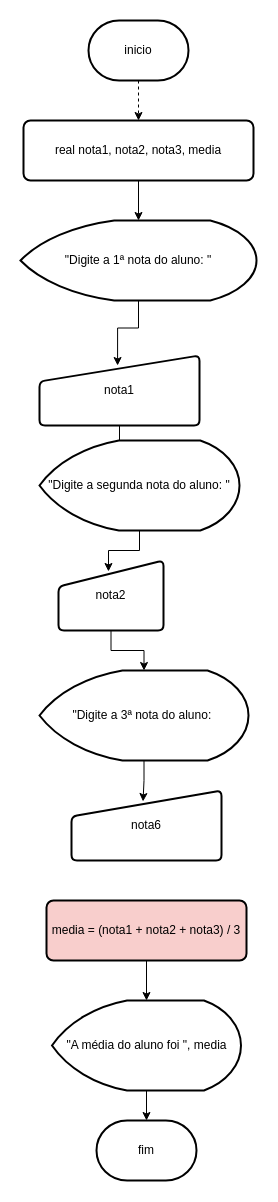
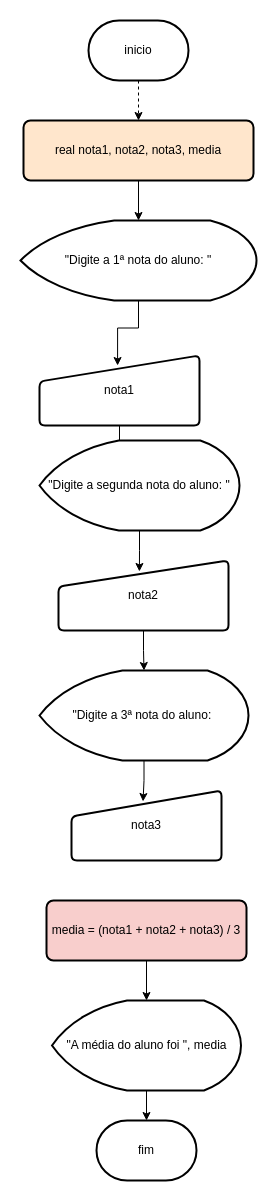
- <mxCell id="5" value="real nota1, nota2, nota3, media" style="rounded=1;whiteSpace=wrap;html=1;absoluteArcSize=1;arcSize=14;strokeWidth=2;" vertex="1" parent="1"><mxGeometry x="23" y="120" width="230" height="60" as="geometry" /></mxCell>
+ <mxCell id="5" value="real nota1, nota2, nota3, media" style="rounded=1;whiteSpace=wrap;html=1;absoluteArcSize=1;arcSize=14;strokeWidth=2;fillColor=#ffe6cc;" vertex="1" parent="1"><mxGeometry x="23" y="120" width="230" height="60" as="geometry" /></mxCell>
- <mxCell id="12" value="nota2" style="html=1;strokeWidth=2;shape=manualInput;whiteSpace=wrap;rounded=1;size=26;arcSize=11;" vertex="1" parent="1"><mxGeometry x="58" y="560" width="105" height="70" as="geometry" /></mxCell>
+ <mxCell id="12" value="nota2" style="html=1;strokeWidth=2;shape=manualInput;whiteSpace=wrap;rounded=1;size=26;arcSize=11;" vertex="1" parent="1"><mxGeometry x="58" y="560" width="170" height="70" as="geometry" /></mxCell>
- <mxCell id="15" value="nota6" style="html=1;strokeWidth=2;shape=manualInput;whiteSpace=wrap;rounded=1;size=26;arcSize=11;" vertex="1" parent="1"><mxGeometry x="71" y="790" width="150" height="70" as="geometry" /></mxCell>
+ <mxCell id="15" value="nota3" style="html=1;strokeWidth=2;shape=manualInput;whiteSpace=wrap;rounded=1;size=26;arcSize=11;" vertex="1" parent="1"><mxGeometry x="71" y="790" width="150" height="70" as="geometry" /></mxCell>
